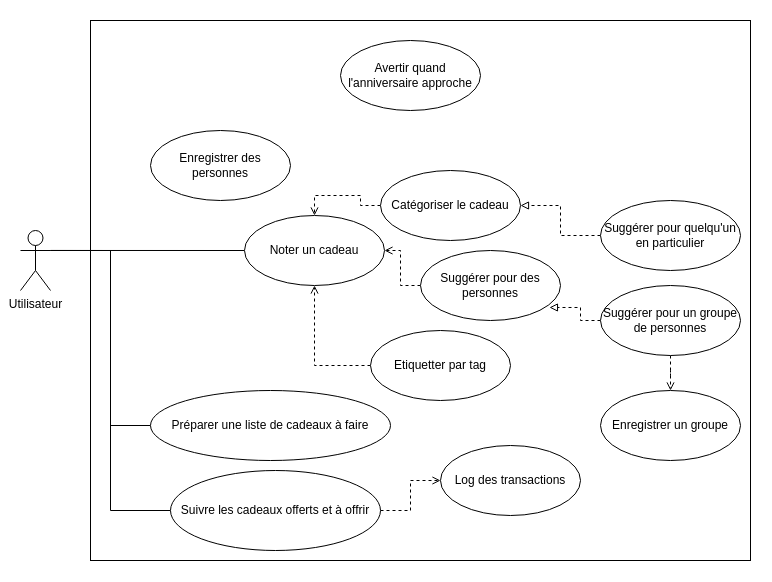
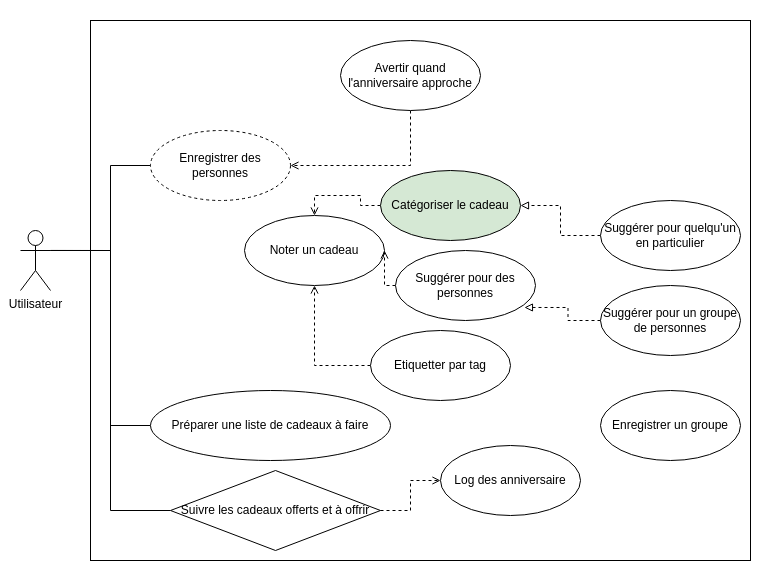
- <mxCell id="11" value="Enregistrer des personnes" style="ellipse;whiteSpace=wrap;html=1;" vertex="1" parent="1"><mxGeometry x="150" y="130" width="140" height="70" as="geometry" /></mxCell>
+ <mxCell id="11" value="Enregistrer des personnes" style="ellipse;whiteSpace=wrap;html=1;dashed=1;" vertex="1" parent="1"><mxGeometry x="150" y="130" width="140" height="70" as="geometry" /></mxCell>
+ <mxCell id="16" style="edgeStyle=orthogonalEdgeStyle;rounded=0;orthogonalLoop=1;jettySize=auto;html=1;exitX=0.5;exitY=1;exitDx=0;exitDy=0;dashed=1;endArrow=open;endFill=0;strokeColor=#000000;entryX=1;entryY=0.5;entryDx=0;entryDy=0;" edge="1" parent="1" source="17" target="11"><mxGeometry relative="1" as="geometry" /></mxCell>
+ <mxCell id="10" style="edgeStyle=orthogonalEdgeStyle;rounded=0;orthogonalLoop=1;jettySize=auto;html=1;exitX=0;exitY=0.5;exitDx=0;exitDy=0;endArrow=none;endFill=0;entryX=1;entryY=0.333;entryDx=0;entryDy=0;entryPerimeter=0;" edge="1" parent="1" source="11" target="2"><mxGeometry relative="1" as="geometry"><Array as="points"><mxPoint x="110" y="165" /><mxPoint x="110" y="250" /></Array></mxGeometry></mxCell>
- <mxCell id="13" value="Catégoriser le cadeau" style="ellipse;whiteSpace=wrap;html=1;" vertex="1" parent="1"><mxGeometry x="380" y="170" width="140" height="70" as="geometry" /></mxCell>
+ <mxCell id="13" value="Catégoriser le cadeau" style="ellipse;whiteSpace=wrap;html=1;fillColor=#d5e8d4;" vertex="1" parent="1"><mxGeometry x="380" y="170" width="140" height="70" as="geometry" /></mxCell>
- <mxCell id="4" style="edgeStyle=orthogonalEdgeStyle;rounded=0;orthogonalLoop=1;jettySize=auto;html=1;exitX=0;exitY=0.5;exitDx=0;exitDy=0;entryX=1;entryY=0.333;entryDx=0;entryDy=0;entryPerimeter=0;endArrow=none;endFill=0;strokeColor=#000000;" edge="1" parent="1" source="5" target="2"><mxGeometry relative="1" as="geometry" /></mxCell>
- <mxCell id="7" value="Suggérer pour des personnes" style="ellipse;whiteSpace=wrap;html=1;" vertex="1" parent="1"><mxGeometry x="420" y="250" width="140" height="70" as="geometry" /></mxCell>
+ <mxCell id="7" value="Suggérer pour des personnes" style="ellipse;whiteSpace=wrap;html=1;" vertex="1" parent="1"><mxGeometry x="395" y="250" width="140" height="70" as="geometry" /></mxCell>
- <mxCell id="24" style="edgeStyle=orthogonalEdgeStyle;rounded=0;orthogonalLoop=1;jettySize=auto;html=1;exitX=0.5;exitY=1;exitDx=0;exitDy=0;endArrow=open;endFill=0;strokeColor=#000000;dashed=1;" edge="1" parent="1" source="25" target="26"><mxGeometry relative="1" as="geometry" /></mxCell>
- <mxCell id="27" value="Log des transactions" style="ellipse;whiteSpace=wrap;html=1;" vertex="1" parent="1"><mxGeometry x="440" y="445" width="140" height="70" as="geometry" /></mxCell>
+ <mxCell id="27" value="Log des anniversaire" style="ellipse;whiteSpace=wrap;html=1;" vertex="1" parent="1"><mxGeometry x="440" y="445" width="140" height="70" as="geometry" /></mxCell>
- <mxCell id="20" value="Suivre les cadeaux offerts et à offrir" style="ellipse;whiteSpace=wrap;html=1;" vertex="1" parent="1"><mxGeometry x="170" y="470" width="210" height="80" as="geometry" /></mxCell>
+ <mxCell id="20" value="Suivre les cadeaux offerts et à offrir" style="rhombus;whiteSpace=wrap;html=1;" vertex="1" parent="1"><mxGeometry x="170" y="470" width="210" height="80" as="geometry" /></mxCell>
